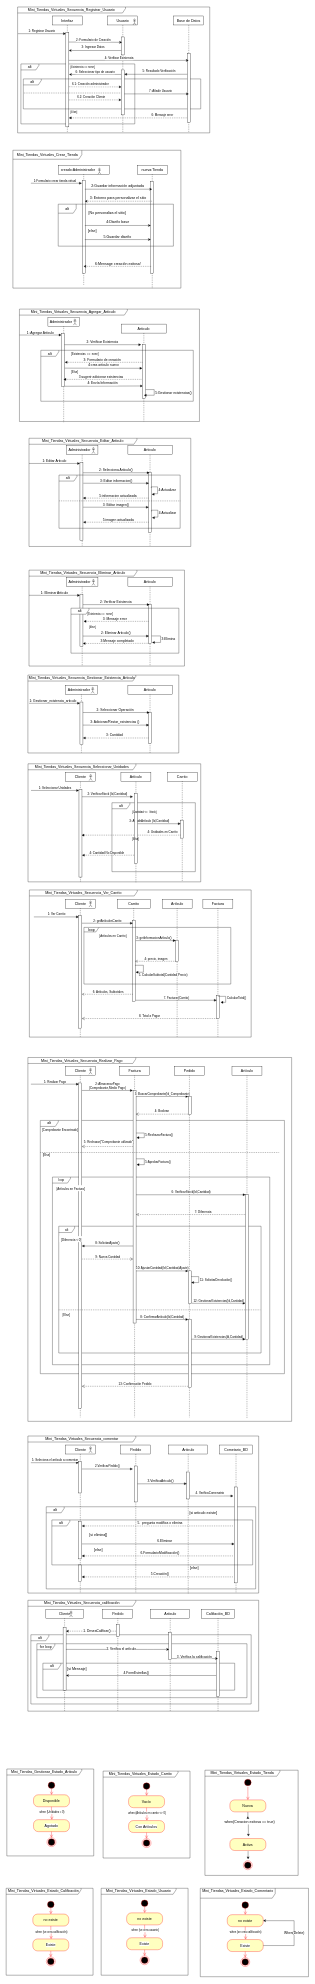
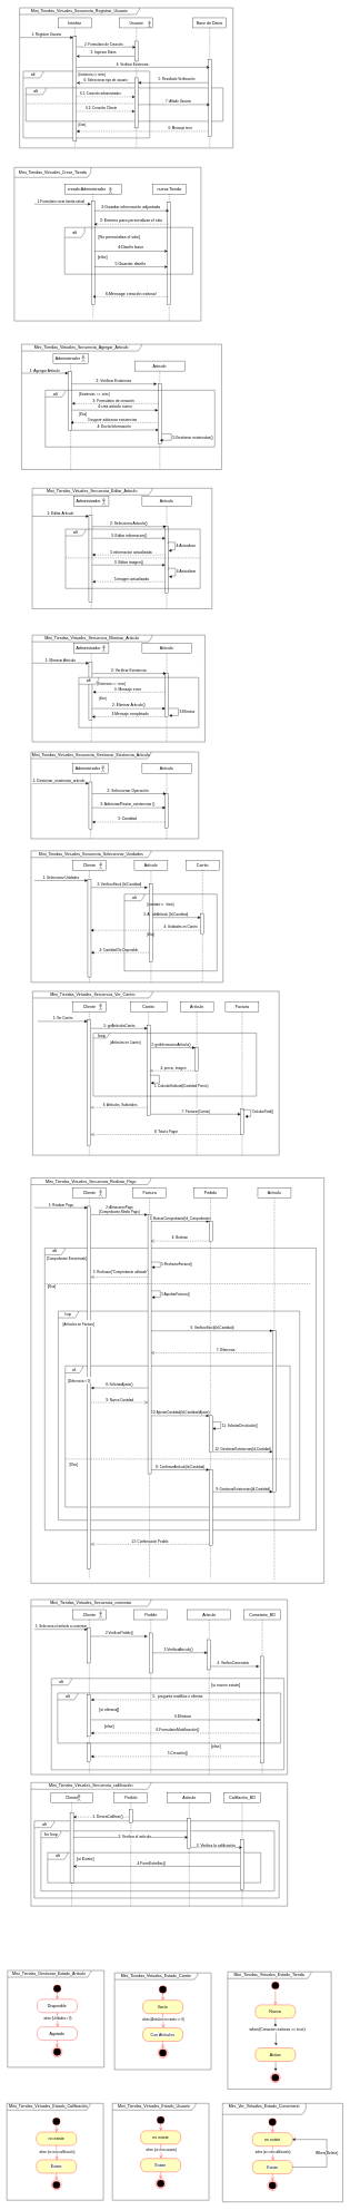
- <mxCell id="203" value="[si articulo existe]" style="text;html=1;strokeColor=none;fillColor=none;align=center;verticalAlign=middle;whiteSpace=wrap;rounded=0;" parent="1" vertex="1"><mxGeometry x="622.51" y="5035.5" width="110" height="20" as="geometry" /></mxCell>
+ <mxCell id="203" value="[si nuevo existe]" style="text;html=1;strokeColor=none;fillColor=none;align=center;verticalAlign=middle;whiteSpace=wrap;rounded=0;" parent="1" vertex="1"><mxGeometry x="622.51" y="5035.5" width="110" height="20" as="geometry" /></mxCell>
- <mxCell id="245" value="[si Mensaje]" style="text;html=1;strokeColor=none;fillColor=none;align=center;verticalAlign=middle;whiteSpace=wrap;rounded=0;" parent="1" vertex="1"><mxGeometry x="209.31" y="5556" width="95" height="20" as="geometry" /></mxCell>
+ <mxCell id="245" value="[si Existe]" style="text;html=1;strokeColor=none;fillColor=none;align=center;verticalAlign=middle;whiteSpace=wrap;rounded=0;" parent="1" vertex="1"><mxGeometry x="209.31" y="5556" width="95" height="20" as="geometry" /></mxCell>
- <mxCell id="27" value="Disponible" style="rounded=1;whiteSpace=wrap;html=1;arcSize=40;fontColor=#000000;fillColor=#ffffc0;strokeColor=#ff0000;" parent="1" vertex="1"><mxGeometry x="111.24" y="5985" width="120" height="40" as="geometry" /></mxCell>
+ <mxCell id="27" value="Disponible" style="rounded=1;whiteSpace=wrap;html=1;arcSize=40;fontColor=#000000;fillColor=#ffffff;strokeColor=#ff0000;" parent="1" vertex="1"><mxGeometry x="111.24" y="5985" width="120" height="40" as="geometry" /></mxCell>
- <mxCell id="30" value="Agotado" style="rounded=1;whiteSpace=wrap;html=1;arcSize=40;fontColor=#000000;fillColor=#ffffc0;strokeColor=#ff0000;labelBackgroundColor=#ffffff;" parent="1" vertex="1"><mxGeometry x="111.24" y="6068" width="120" height="40" as="geometry" /></mxCell>
+ <mxCell id="30" value="Agotado" style="rounded=1;whiteSpace=wrap;html=1;arcSize=40;fontColor=#000000;fillColor=#ffffff;strokeColor=#ff0000;labelBackgroundColor=#ffffff;" parent="1" vertex="1"><mxGeometry x="111.24" y="6068" width="120" height="40" as="geometry" /></mxCell>
- <mxCell id="288" value="&lt;div&gt;&lt;span style=&quot;font-size: 12px&quot;&gt;Mini_Tiendas_Virtuales_Estado_Comentario&lt;/span&gt;&lt;/div&gt;&lt;div&gt;&lt;span style=&quot;font-size: 12px&quot;&gt;&lt;br&gt;&lt;/span&gt;&lt;/div&gt;&lt;div&gt;&lt;span style=&quot;font-size: 12px&quot;&gt;&lt;/span&gt;&lt;/div&gt;" style="shape=umlFrame;whiteSpace=wrap;html=1;fontSize=9;width=250;height=33;" parent="1" vertex="1"><mxGeometry x="667.75" y="6297" width="361" height="295" as="geometry" /></mxCell>
+ <mxCell id="288" value="&lt;div&gt;&lt;span style=&quot;font-size: 12px&quot;&gt;Mini_Ver_Virtuales_Estado_Comentario&lt;/span&gt;&lt;/div&gt;&lt;div&gt;&lt;span style=&quot;font-size: 12px&quot;&gt;&lt;br&gt;&lt;/span&gt;&lt;/div&gt;&lt;div&gt;&lt;span style=&quot;font-size: 12px&quot;&gt;&lt;/span&gt;&lt;/div&gt;" style="shape=umlFrame;whiteSpace=wrap;html=1;fontSize=9;width=250;height=33;" parent="1" vertex="1"><mxGeometry x="667.75" y="6297" width="361" height="295" as="geometry" /></mxCell>
